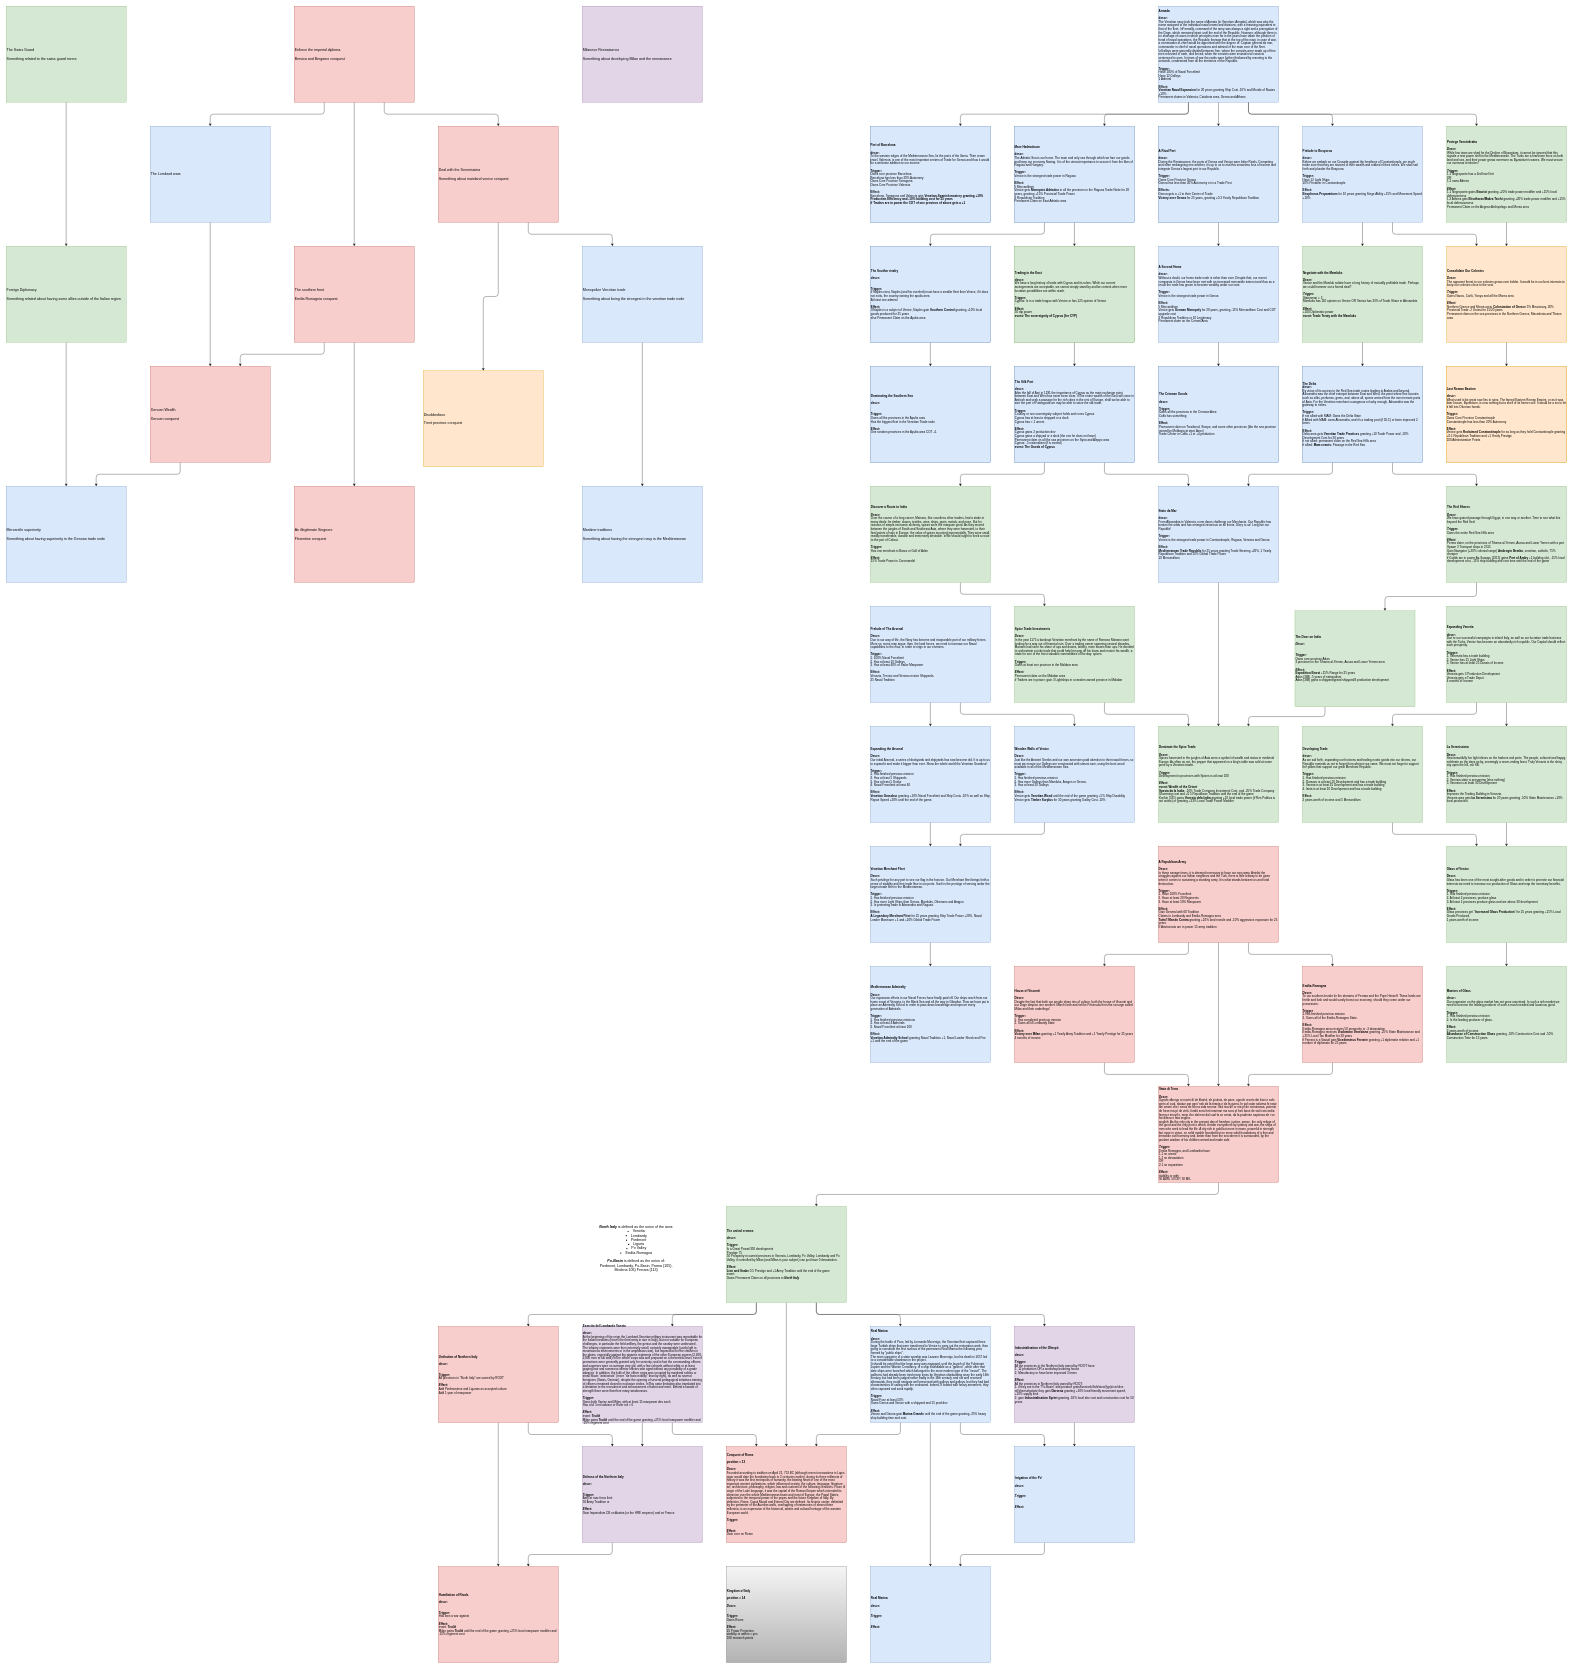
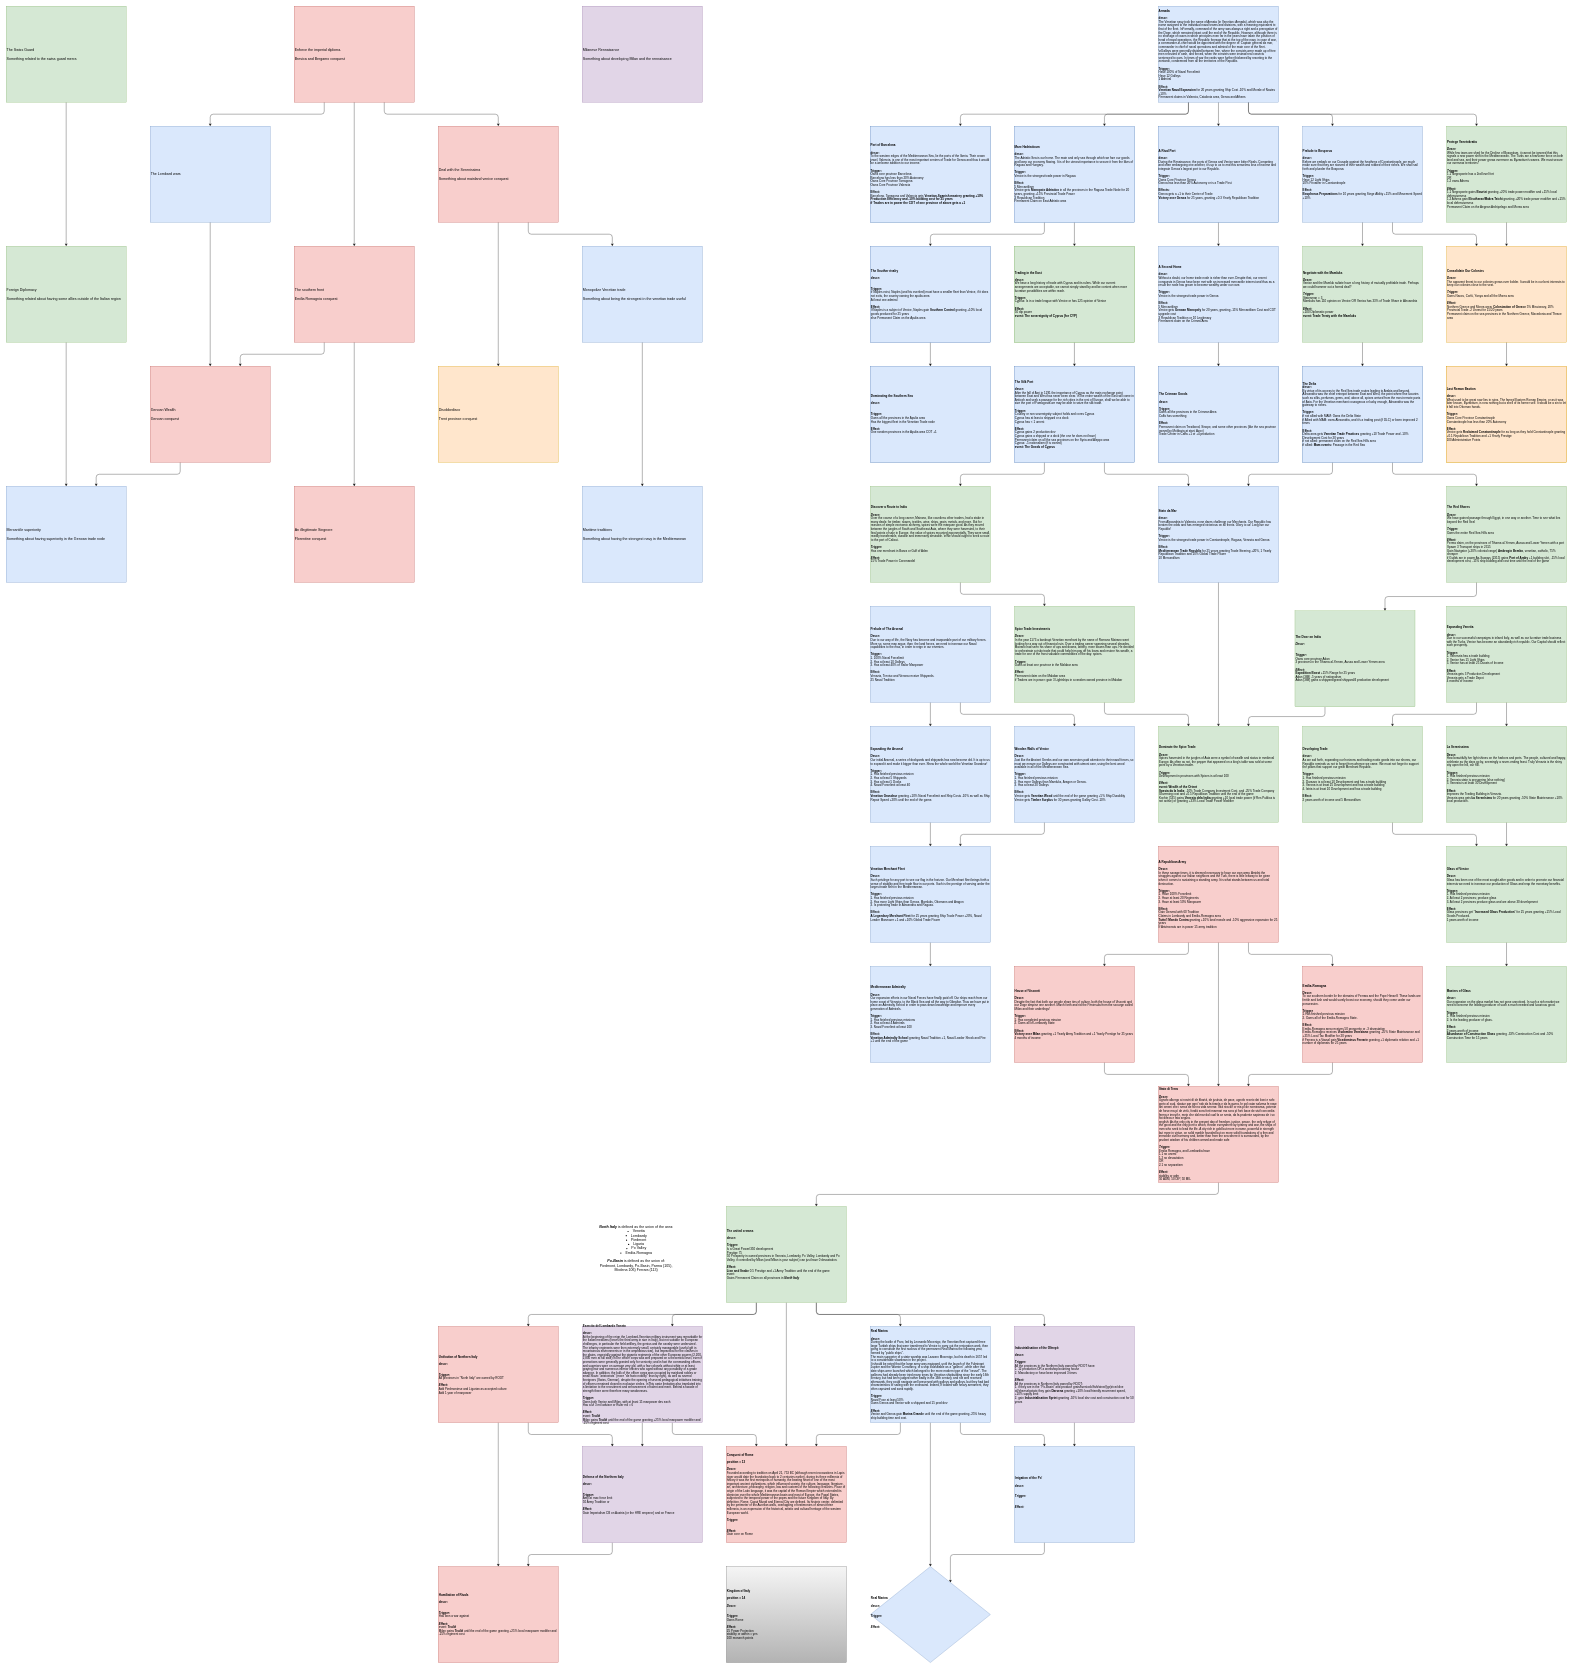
- <mxCell id="130" value="Monopolize Venetian trade&lt;br&gt;&lt;br&gt;Something about being the strongest in the venetian trade node" style="rounded=0;whiteSpace=wrap;html=1;fillColor=#dae8fc;strokeColor=#6c8ebf;align=left;" parent="1" vertex="1"><mxGeometry x="1940" y="820" width="400" height="320" as="geometry" /></mxCell>
+ <mxCell id="130" value="Monopolize Venetian trade&lt;br&gt;&lt;br&gt;Something about being the strongest in the venetian trade useful" style="rounded=0;whiteSpace=wrap;html=1;fillColor=#dae8fc;strokeColor=#6c8ebf;align=left;" parent="1" vertex="1"><mxGeometry x="1940" y="820" width="400" height="320" as="geometry" /></mxCell>
- <mxCell id="135" value="Disobbedisco&lt;br&gt;&lt;br&gt;Trent province conquest" style="rounded=0;whiteSpace=wrap;html=1;fillColor=#ffe6cc;strokeColor=#d79b00;align=left;" parent="1" vertex="1"><mxGeometry x="1410" y="1235" width="400" height="320" as="geometry" /></mxCell>
+ <mxCell id="135" value="Disobbedisco&lt;br&gt;&lt;br&gt;Trent province conquest" style="rounded=0;whiteSpace=wrap;html=1;fillColor=#ffe6cc;strokeColor=#d79b00;align=left;" parent="1" vertex="1"><mxGeometry y="1220" width="400" height="320" as="geometry" x="1460" /></mxCell>
- <mxCell id="16" value="&lt;div style=&quot;font-size: 10px&quot;&gt;&lt;span style=&quot;font-size: 10px&quot;&gt;&lt;span style=&quot;font-size: 10px&quot;&gt;Real Marina&lt;/span&gt;&lt;/span&gt;&lt;/div&gt;&lt;div style=&quot;font-size: 10px&quot;&gt;&lt;span style=&quot;font-size: 10px&quot;&gt;&lt;span style=&quot;font-size: 10px&quot;&gt;&lt;br style=&quot;font-size: 10px&quot;&gt;&lt;/span&gt;&lt;/span&gt;&lt;/div&gt;&lt;div style=&quot;font-size: 10px&quot;&gt;&lt;span style=&quot;font-size: 10px&quot;&gt;descr:&lt;/span&gt;&lt;br style=&quot;font-size: 10px&quot;&gt;&lt;/div&gt;&lt;div style=&quot;font-size: 10px&quot;&gt;&lt;span style=&quot;font-size: 10px ; font-weight: normal&quot;&gt;&lt;br&gt;&lt;/span&gt;&lt;/div&gt;&lt;div style=&quot;font-size: 10px&quot;&gt;&lt;span style=&quot;font-size: 10px&quot;&gt;&lt;br&gt;&lt;/span&gt;&lt;/div&gt;&lt;div style=&quot;font-size: 10px&quot;&gt;&lt;div style=&quot;font-size: 10px&quot;&gt;&lt;span style=&quot;font-size: 10px&quot;&gt;&lt;i style=&quot;font-size: 10px&quot;&gt;Trigger:&lt;/i&gt;&lt;/span&gt;&lt;/div&gt;&lt;div style=&quot;font-size: 10px&quot;&gt;&lt;br&gt;&lt;/div&gt;&lt;div style=&quot;font-size: 10px&quot;&gt;&lt;br style=&quot;font-size: 10px&quot;&gt;&lt;/div&gt;&lt;div style=&quot;font-size: 10px&quot;&gt;&lt;span style=&quot;font-size: 10px&quot;&gt;&lt;i style=&quot;font-size: 10px&quot;&gt;Effect:&lt;/i&gt;&lt;/span&gt;&lt;/div&gt;&lt;div style=&quot;font-size: 10px&quot;&gt;&lt;br&gt;&lt;/div&gt;&lt;/div&gt;" style="rounded=0;whiteSpace=wrap;html=1;fillColor=#dae8fc;strokeColor=#6c8ebf;fontSize=10;align=left;fontStyle=1" parent="1" vertex="1"><mxGeometry x="2900" y="5220" width="400" height="320" as="geometry" /></mxCell>
+ <mxCell id="16" value="&lt;div style=&quot;font-size: 10px&quot;&gt;&lt;span style=&quot;font-size: 10px&quot;&gt;&lt;span style=&quot;font-size: 10px&quot;&gt;Real Marina&lt;/span&gt;&lt;/span&gt;&lt;/div&gt;&lt;div style=&quot;font-size: 10px&quot;&gt;&lt;span style=&quot;font-size: 10px&quot;&gt;&lt;span style=&quot;font-size: 10px&quot;&gt;&lt;br style=&quot;font-size: 10px&quot;&gt;&lt;/span&gt;&lt;/span&gt;&lt;/div&gt;&lt;div style=&quot;font-size: 10px&quot;&gt;&lt;span style=&quot;font-size: 10px&quot;&gt;descr:&lt;/span&gt;&lt;br style=&quot;font-size: 10px&quot;&gt;&lt;/div&gt;&lt;div style=&quot;font-size: 10px&quot;&gt;&lt;span style=&quot;font-size: 10px ; font-weight: normal&quot;&gt;&lt;br&gt;&lt;/span&gt;&lt;/div&gt;&lt;div style=&quot;font-size: 10px&quot;&gt;&lt;span style=&quot;font-size: 10px&quot;&gt;&lt;br&gt;&lt;/span&gt;&lt;/div&gt;&lt;div style=&quot;font-size: 10px&quot;&gt;&lt;div style=&quot;font-size: 10px&quot;&gt;&lt;span style=&quot;font-size: 10px&quot;&gt;&lt;i style=&quot;font-size: 10px&quot;&gt;Trigger:&lt;/i&gt;&lt;/span&gt;&lt;/div&gt;&lt;div style=&quot;font-size: 10px&quot;&gt;&lt;br&gt;&lt;/div&gt;&lt;div style=&quot;font-size: 10px&quot;&gt;&lt;br style=&quot;font-size: 10px&quot;&gt;&lt;/div&gt;&lt;div style=&quot;font-size: 10px&quot;&gt;&lt;span style=&quot;font-size: 10px&quot;&gt;&lt;i style=&quot;font-size: 10px&quot;&gt;Effect:&lt;/i&gt;&lt;/span&gt;&lt;/div&gt;&lt;div style=&quot;font-size: 10px&quot;&gt;&lt;br&gt;&lt;/div&gt;&lt;/div&gt;" style="rhombus;whiteSpace=wrap;html=1;fillColor=#dae8fc;strokeColor=#6c8ebf;fontSize=10;align=left;fontStyle=1;" parent="1" vertex="1"><mxGeometry x="2900" y="5220" width="400" height="320" as="geometry" /></mxCell>
